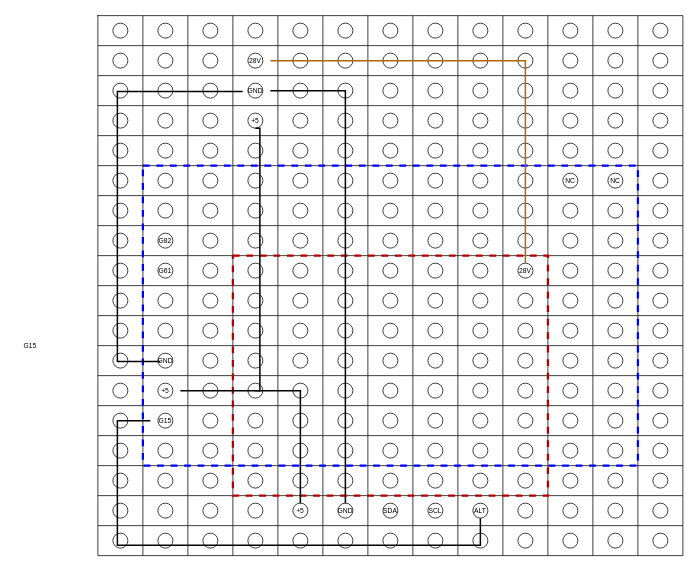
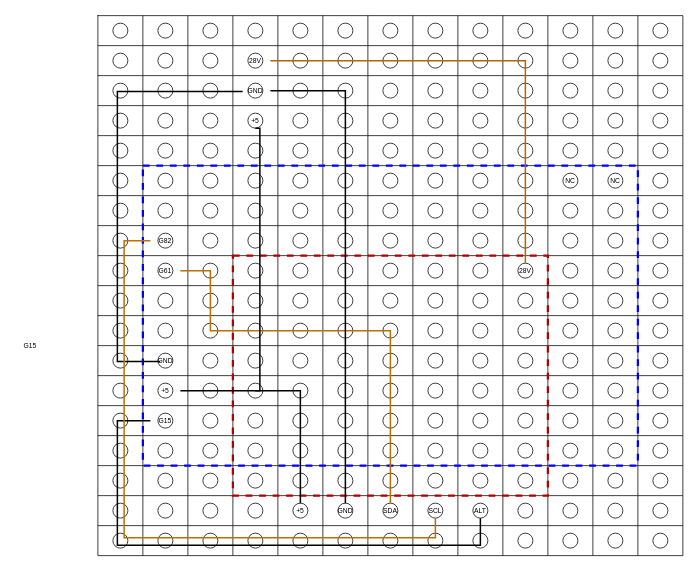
+ <mxCell id="498" style="edgeStyle=orthogonalEdgeStyle;rounded=0;orthogonalLoop=1;jettySize=auto;html=1;exitX=0.5;exitY=0;exitDx=0;exitDy=0;fontSize=9;fontColor=#000000;strokeWidth=2;fillColor=#f0a30a;strokeColor=#BD7000;endArrow=none;endFill=0;" parent="1" source="499" target="496" edge="1"><mxGeometry relative="1" as="geometry"><Array as="points"><mxPoint x="520" y="440" /><mxPoint x="280" y="440" /><mxPoint x="280" y="360" /></Array></mxGeometry></mxCell>
+ <mxCell id="515" style="edgeStyle=orthogonalEdgeStyle;rounded=0;orthogonalLoop=1;jettySize=auto;html=1;exitX=0.5;exitY=1;exitDx=0;exitDy=0;fontSize=9;fontColor=#000000;strokeWidth=2;fillColor=#f0a30a;strokeColor=#BD7000;endArrow=none;endFill=0;entryX=0;entryY=0.5;entryDx=0;entryDy=0;" parent="1" source="497" target="495" edge="1"><mxGeometry relative="1" as="geometry"><Array as="points"><mxPoint x="580" y="716" /><mxPoint x="165" y="716" /><mxPoint x="165" y="320" /></Array><mxPoint x="530" y="680" as="sourcePoint" /><mxPoint x="250" y="370" as="targetPoint" /></mxGeometry></mxCell>
